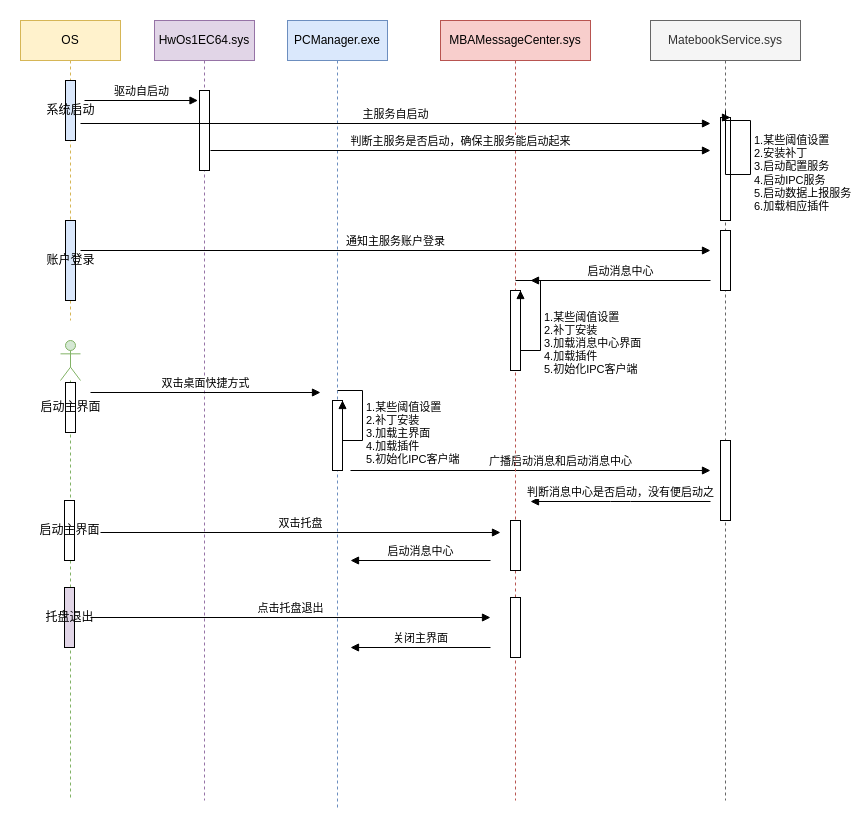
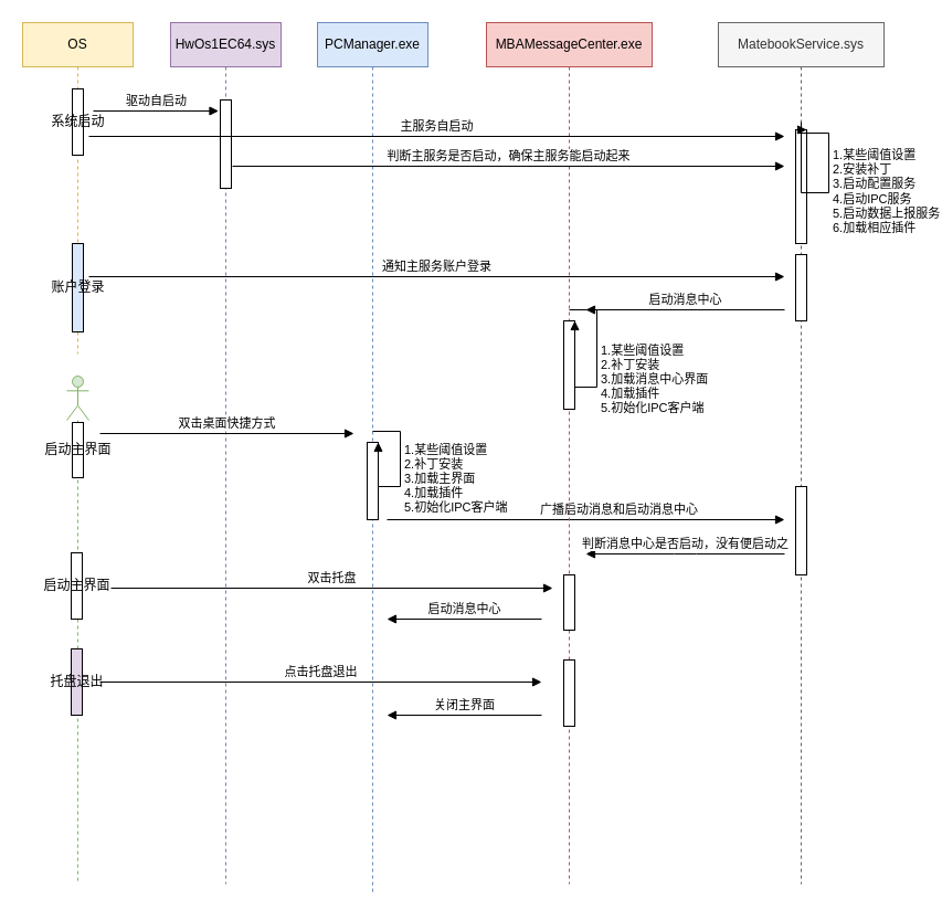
- <mxCell id="10" value="MBAMessageCenter.sys" style="shape=umlLifeline;perimeter=lifelinePerimeter;whiteSpace=wrap;html=1;container=1;collapsible=0;recursiveResize=0;outlineConnect=0;fillColor=#f8cecc;strokeColor=#b85450;" vertex="1" parent="1"><mxGeometry x="440" y="20" width="150" height="780" as="geometry" /></mxCell>
+ <mxCell id="10" value="MBAMessageCenter.exe" style="shape=umlLifeline;perimeter=lifelinePerimeter;whiteSpace=wrap;html=1;container=1;collapsible=0;recursiveResize=0;outlineConnect=0;fillColor=#f8cecc;strokeColor=#b85450;" vertex="1" parent="1"><mxGeometry x="440" y="20" width="150" height="780" as="geometry" /></mxCell>
- <mxCell id="22" value="系统启动" style="html=1;points=[];perimeter=orthogonalPerimeter;fillColor=#dae8fc;" vertex="1" parent="20"><mxGeometry x="45" y="60" width="10" height="60" as="geometry" /></mxCell>
+ <mxCell id="22" value="系统启动" style="html=1;points=[];perimeter=orthogonalPerimeter;" vertex="1" parent="20"><mxGeometry x="45" y="60" width="10" height="60" as="geometry" /></mxCell>
